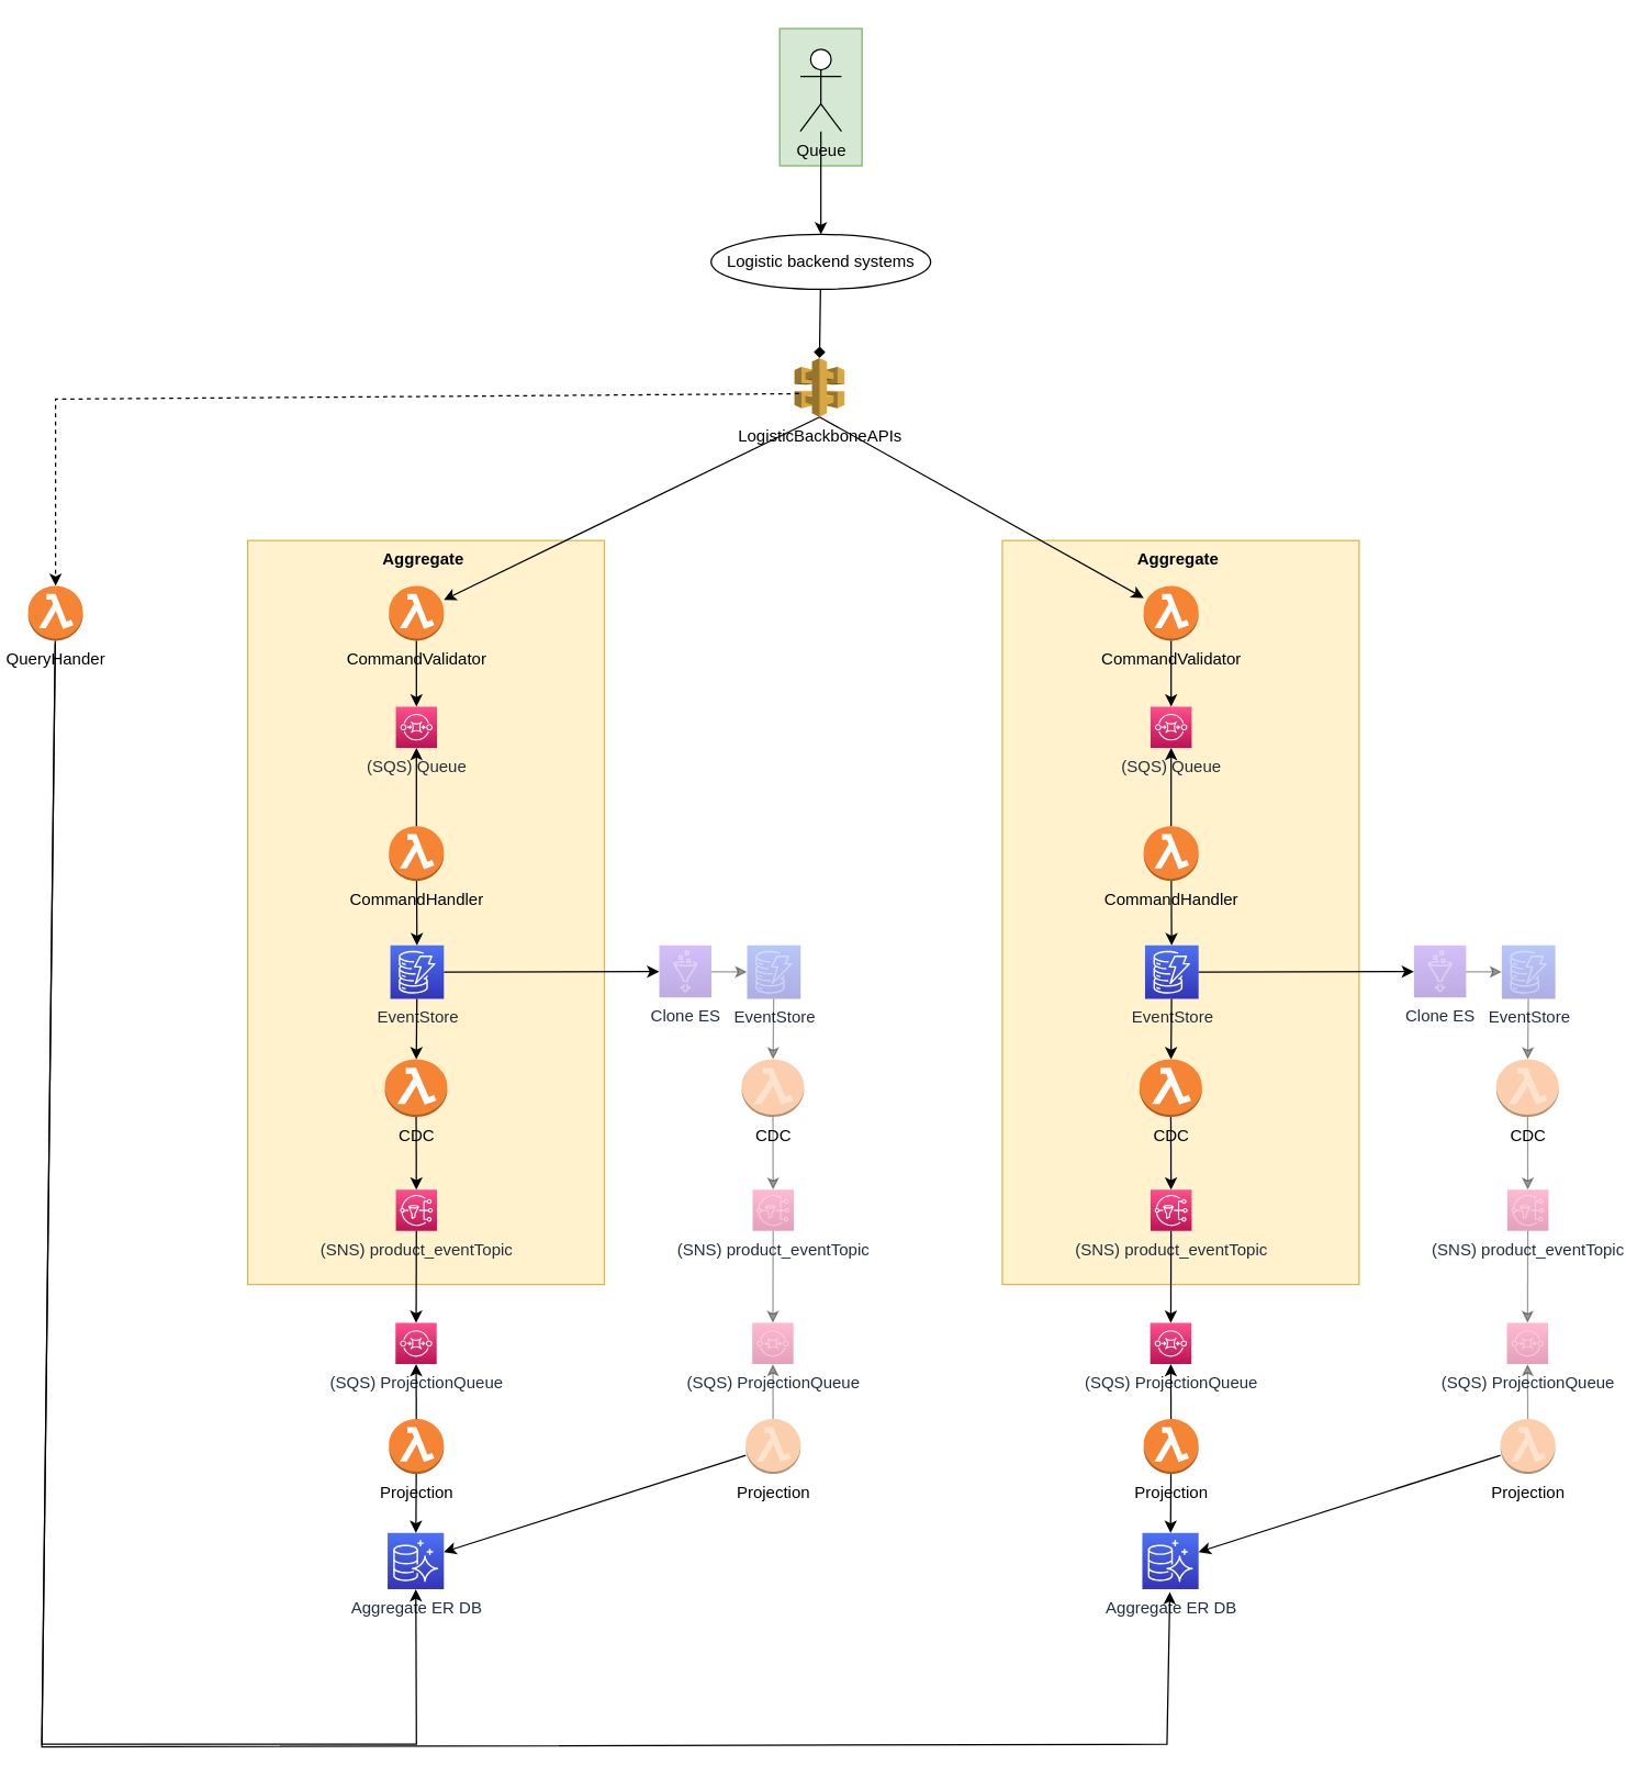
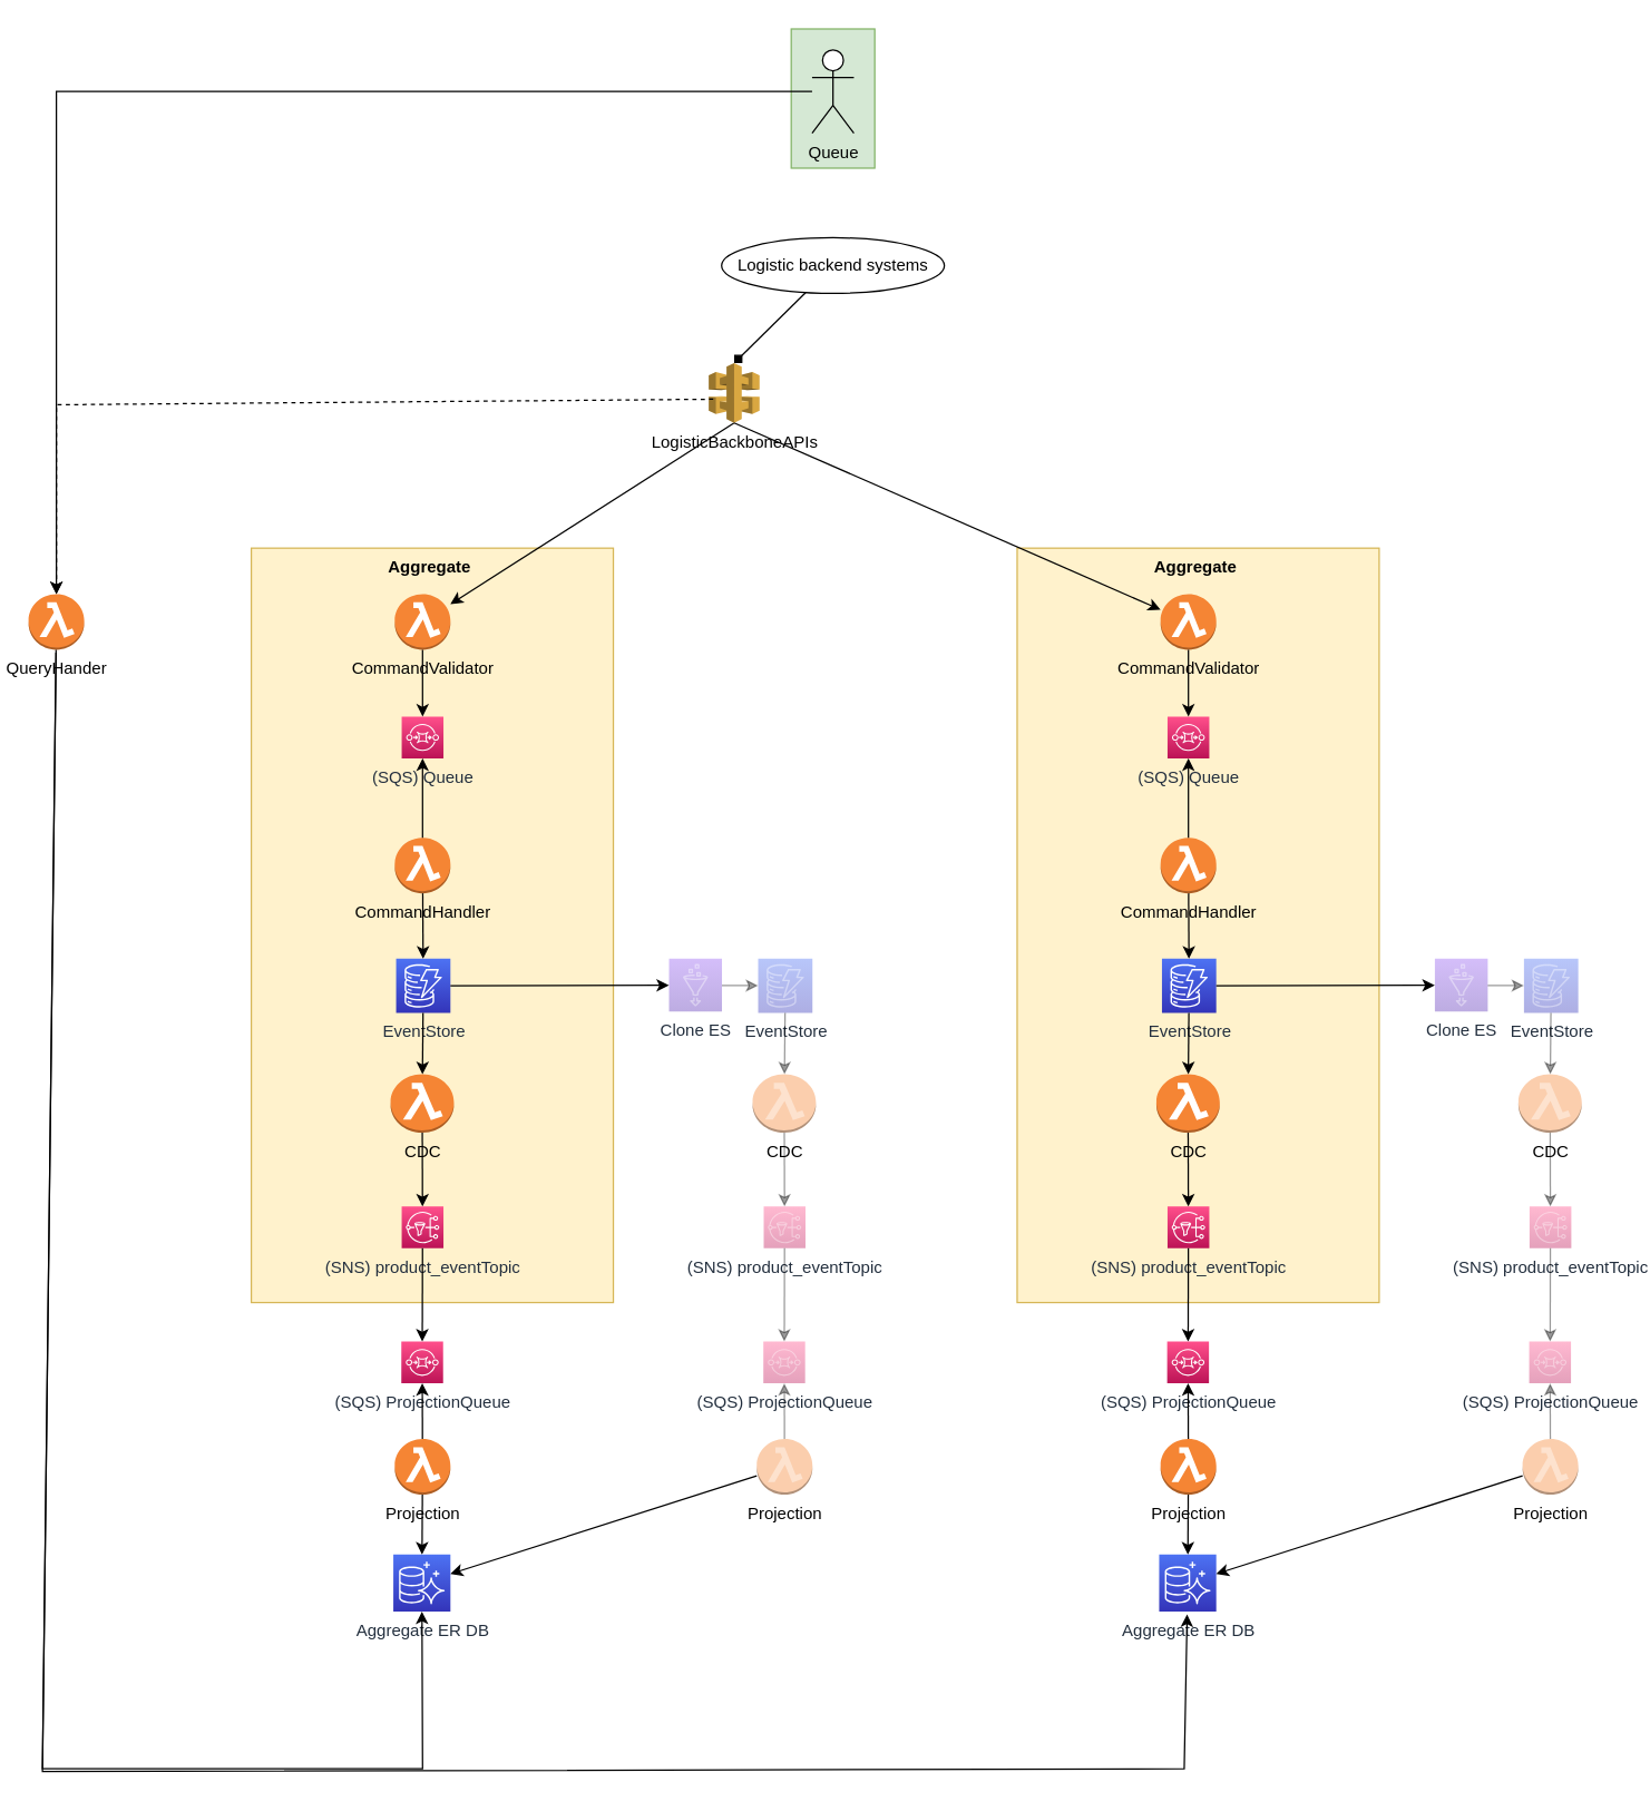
- <mxCell id="4" value="" style="edgeStyle=orthogonalEdgeStyle;rounded=0;orthogonalLoop=1;jettySize=auto;html=1;" parent="1" source="5" target="3" edge="1"><mxGeometry relative="1" as="geometry" /></mxCell>
+ <mxCell id="4" value="" style="edgeStyle=orthogonalEdgeStyle;rounded=0;orthogonalLoop=1;jettySize=auto;html=1;" parent="1" source="5" target="41" edge="1"><mxGeometry relative="1" as="geometry" /></mxCell>
- <mxCell id="14" value="LogisticBackboneAPIs" style="outlineConnect=0;dashed=0;verticalLabelPosition=bottom;verticalAlign=top;align=center;html=1;shape=mxgraph.aws3.api_gateway;fillColor=#D9A741;gradientColor=none;" parent="1" vertex="1"><mxGeometry x="578.5" y="260" width="36.5" height="43" as="geometry" /></mxCell>
+ <mxCell id="14" value="LogisticBackboneAPIs" style="outlineConnect=0;dashed=0;verticalLabelPosition=bottom;verticalAlign=top;align=center;html=1;shape=mxgraph.aws3.api_gateway;fillColor=#D9A741;gradientColor=none;" parent="1" vertex="1"><mxGeometry x="508.5" y="260" width="36.5" height="43" as="geometry" /></mxCell>
